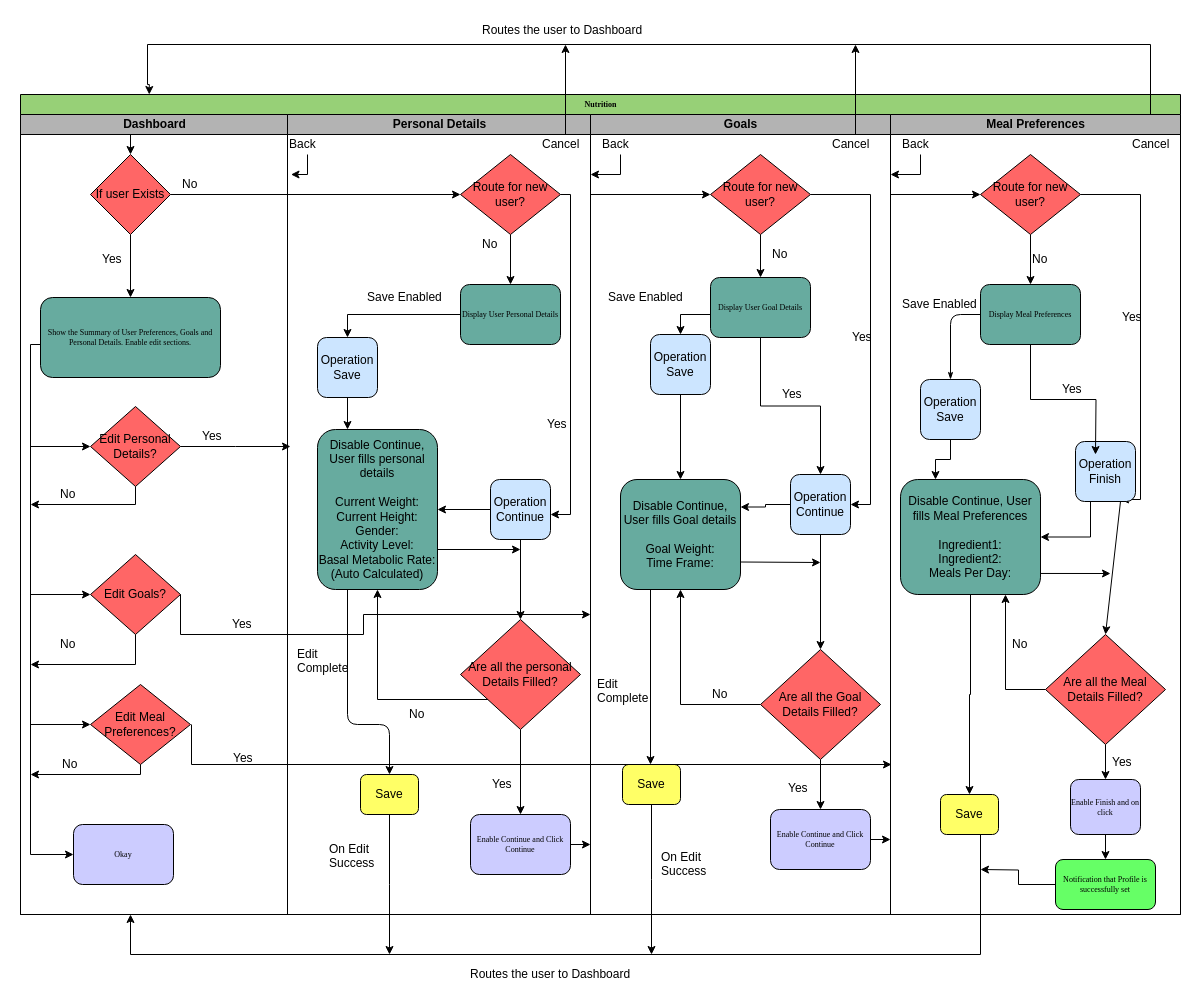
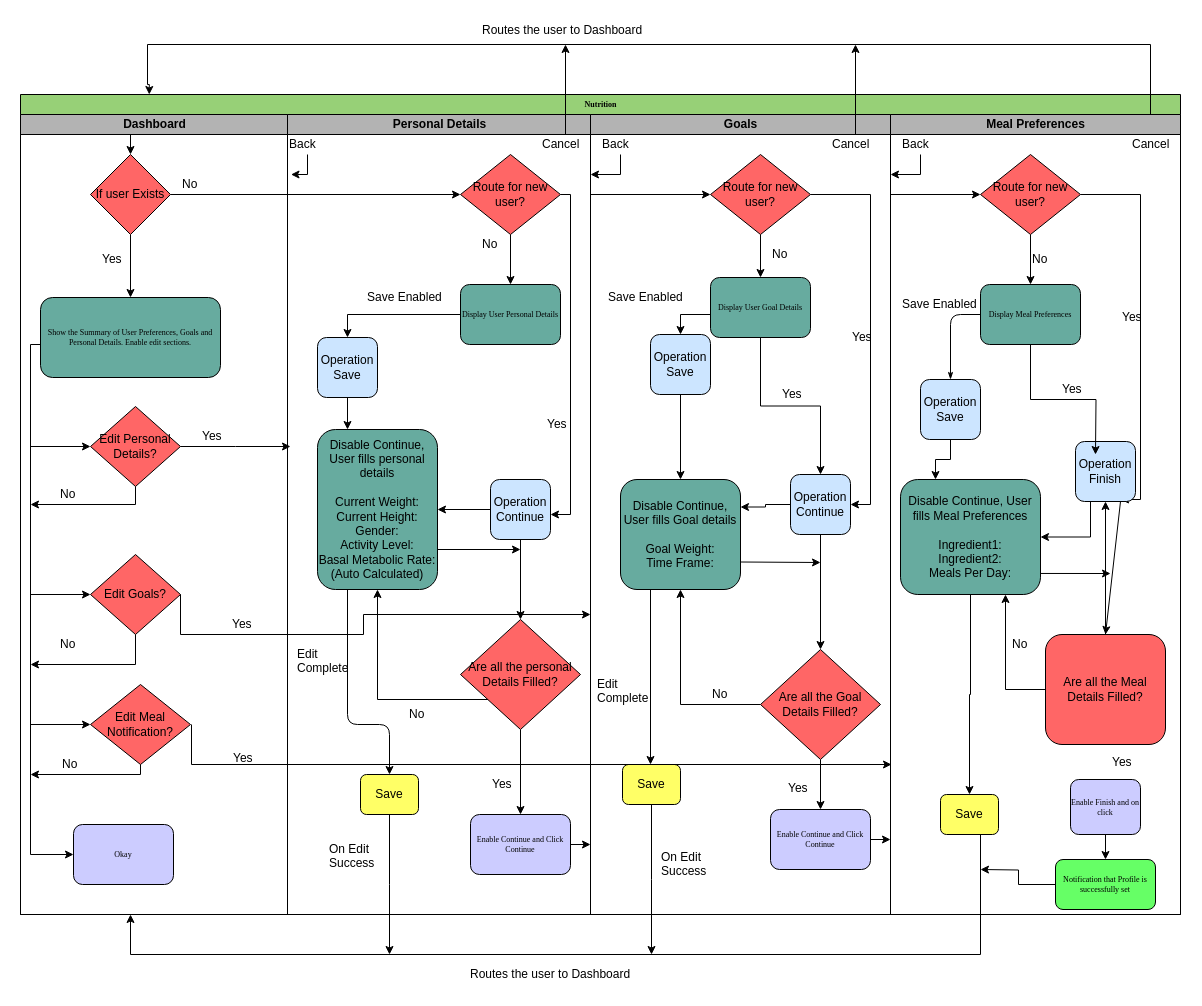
- <mxCell id="106" value="Are all the Meal Details Filled?" style="rhombus;whiteSpace=wrap;html=1;fillColor=#FF6666;" vertex="1" parent="83"><mxGeometry x="155" y="520" width="120" height="110" as="geometry" /></mxCell>
+ <mxCell id="106" value="Are all the Meal Details Filled?" style="whiteSpace=wrap;html=1;fillColor=#FF6666;rounded=1;" vertex="1" parent="83"><mxGeometry x="155" y="520" width="120" height="110" as="geometry" /></mxCell>
- <mxCell id="12" value="Edit Meal Preferences?" style="rhombus;whiteSpace=wrap;html=1;fillColor=#FF6666;" vertex="1" parent="3"><mxGeometry x="70" y="570" width="100" height="80" as="geometry" /></mxCell>
+ <mxCell id="12" value="Edit Meal Notification?" style="rhombus;whiteSpace=wrap;html=1;fillColor=#FF6666;" vertex="1" parent="3"><mxGeometry x="70" y="570" width="100" height="80" as="geometry" /></mxCell>
- <mxCell id="105" style="edgeStyle=orthogonalEdgeStyle;rounded=0;orthogonalLoop=1;jettySize=auto;html=1;entryX=0.5;entryY=0;entryDx=0;entryDy=0;" edge="1" parent="83" source="106" target="110"><mxGeometry relative="1" as="geometry" /></mxCell>
+ <mxCell id="105" style="edgeStyle=orthogonalEdgeStyle;rounded=0;orthogonalLoop=1;jettySize=auto;html=1;" edge="1" parent="83" source="106" target="94"><mxGeometry relative="1" as="geometry" /></mxCell>
